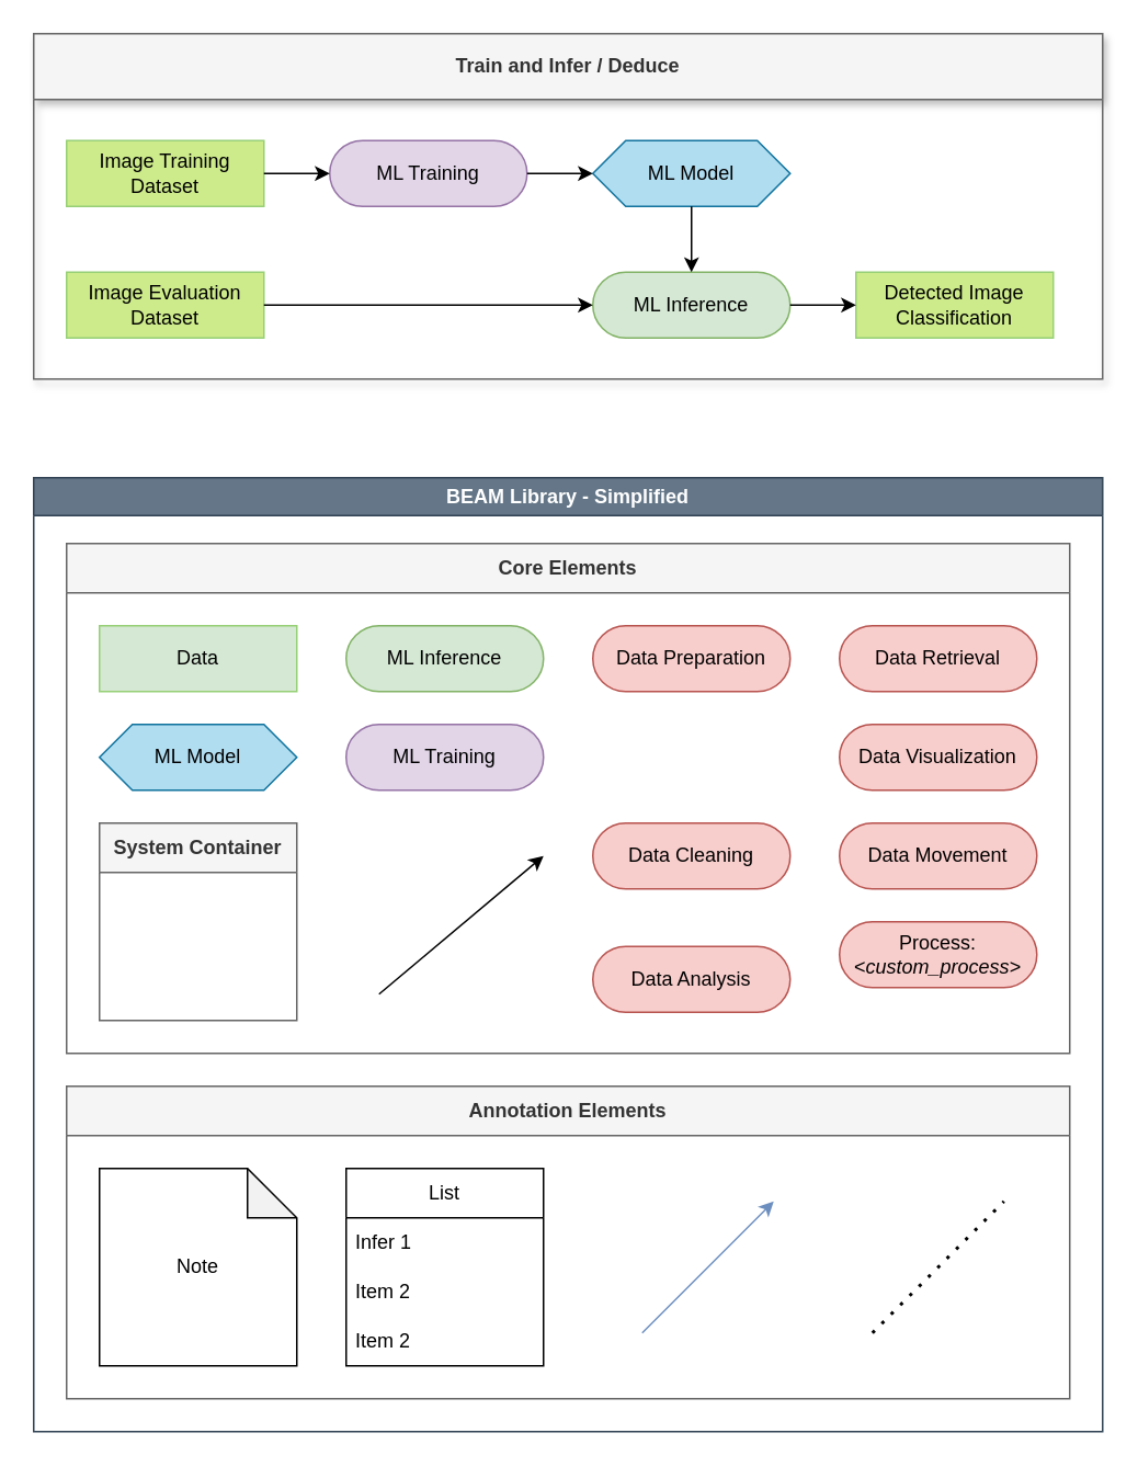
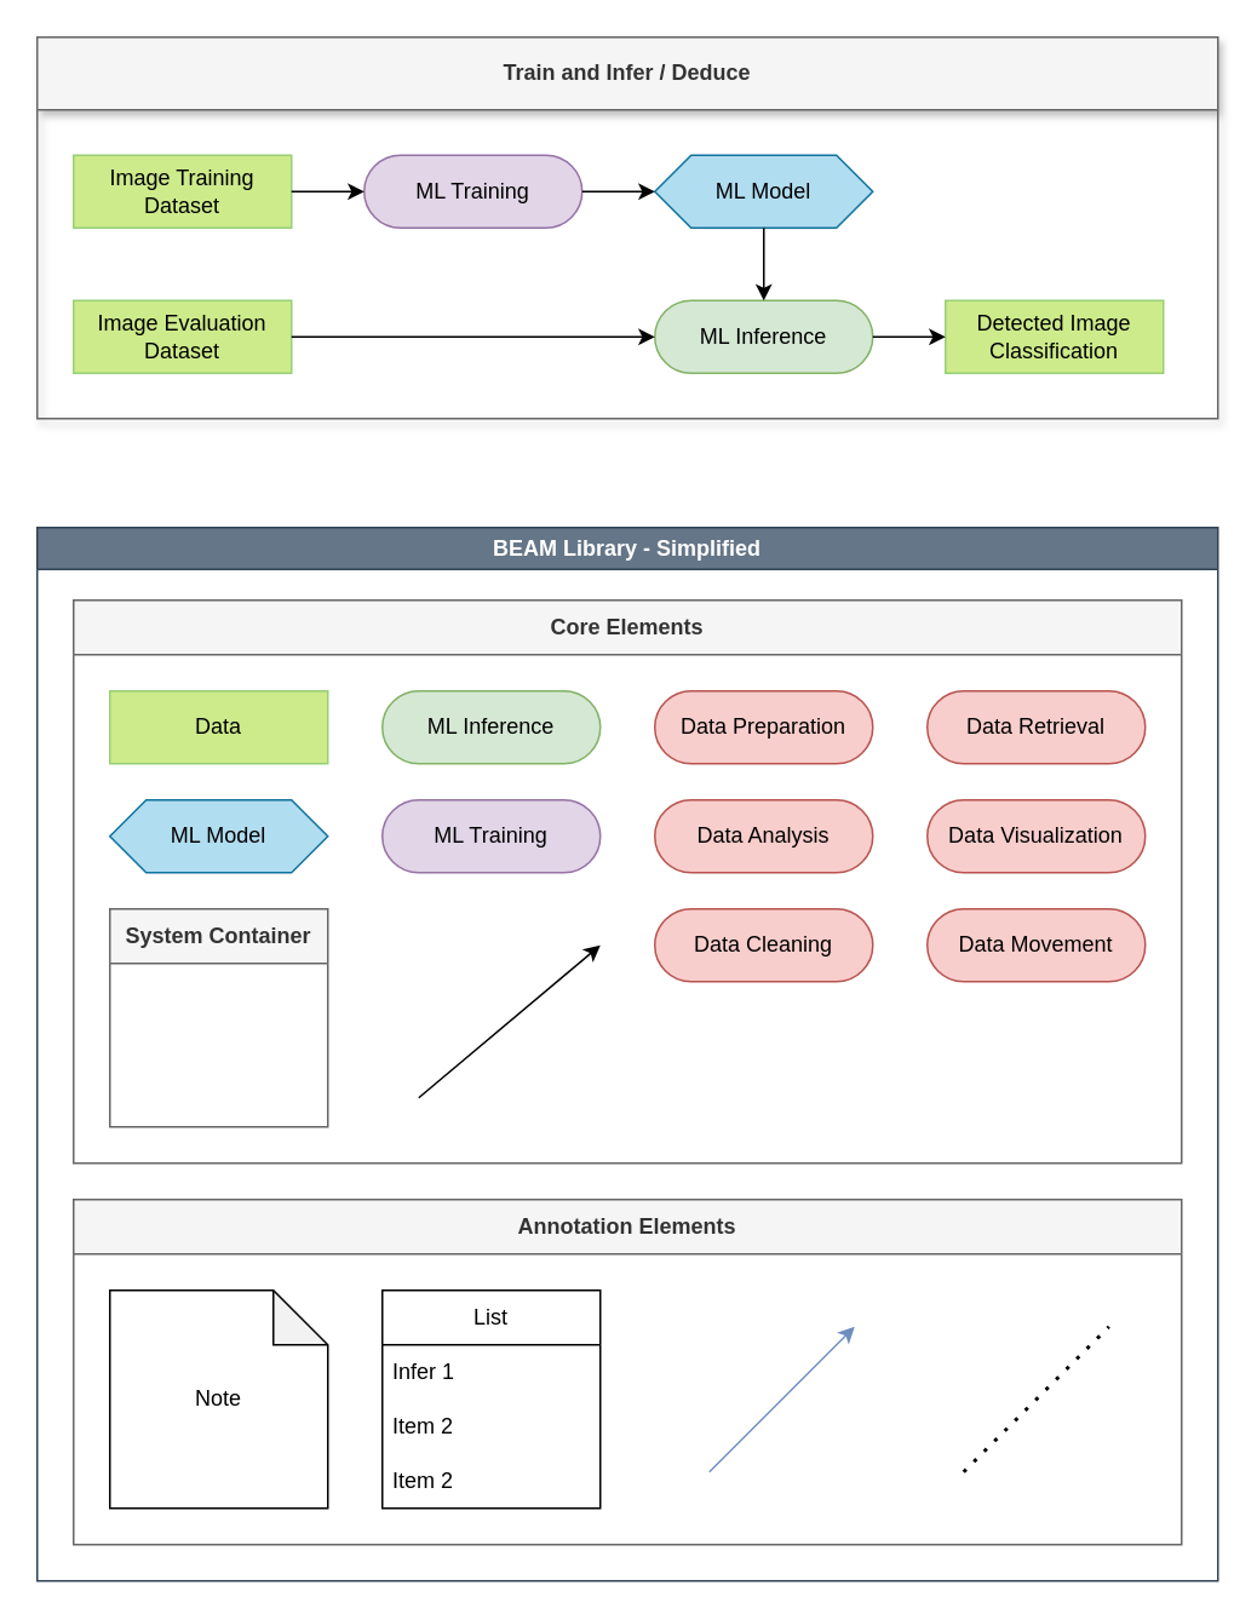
- <mxCell id="12" value="Data" style="rounded=0;whiteSpace=wrap;html=1;fillColor=#d5e8d4;strokeColor=#97D077;" parent="11" vertex="1"><mxGeometry x="20" y="50" width="120" height="40" as="geometry" /></mxCell>
+ <mxCell id="12" value="Data" style="rounded=0;whiteSpace=wrap;html=1;fillColor=#cdeb8b;strokeColor=#97D077;" parent="11" vertex="1"><mxGeometry x="20" y="50" width="120" height="40" as="geometry" /></mxCell>
- <mxCell id="24" value="Process: &amp;lt;&lt;i&gt;custom_process&amp;gt;&lt;/i&gt;" style="rounded=1;whiteSpace=wrap;html=1;arcSize=50;fillColor=#f8cecc;strokeColor=#b85450;" parent="11" vertex="1"><mxGeometry x="470" y="230" width="120" height="40" as="geometry" /></mxCell>
- <mxCell id="19" value="Data Analysis" style="rounded=1;whiteSpace=wrap;html=1;arcSize=50;fillColor=#f8cecc;strokeColor=#b85450;" parent="11" vertex="1"><mxGeometry x="320" y="245" width="120" height="40" as="geometry" /></mxCell>
+ <mxCell id="19" value="Data Analysis" style="rounded=1;whiteSpace=wrap;html=1;arcSize=50;fillColor=#f8cecc;strokeColor=#b85450;" parent="11" vertex="1"><mxGeometry x="320" y="110" width="120" height="40" as="geometry" /></mxCell>
